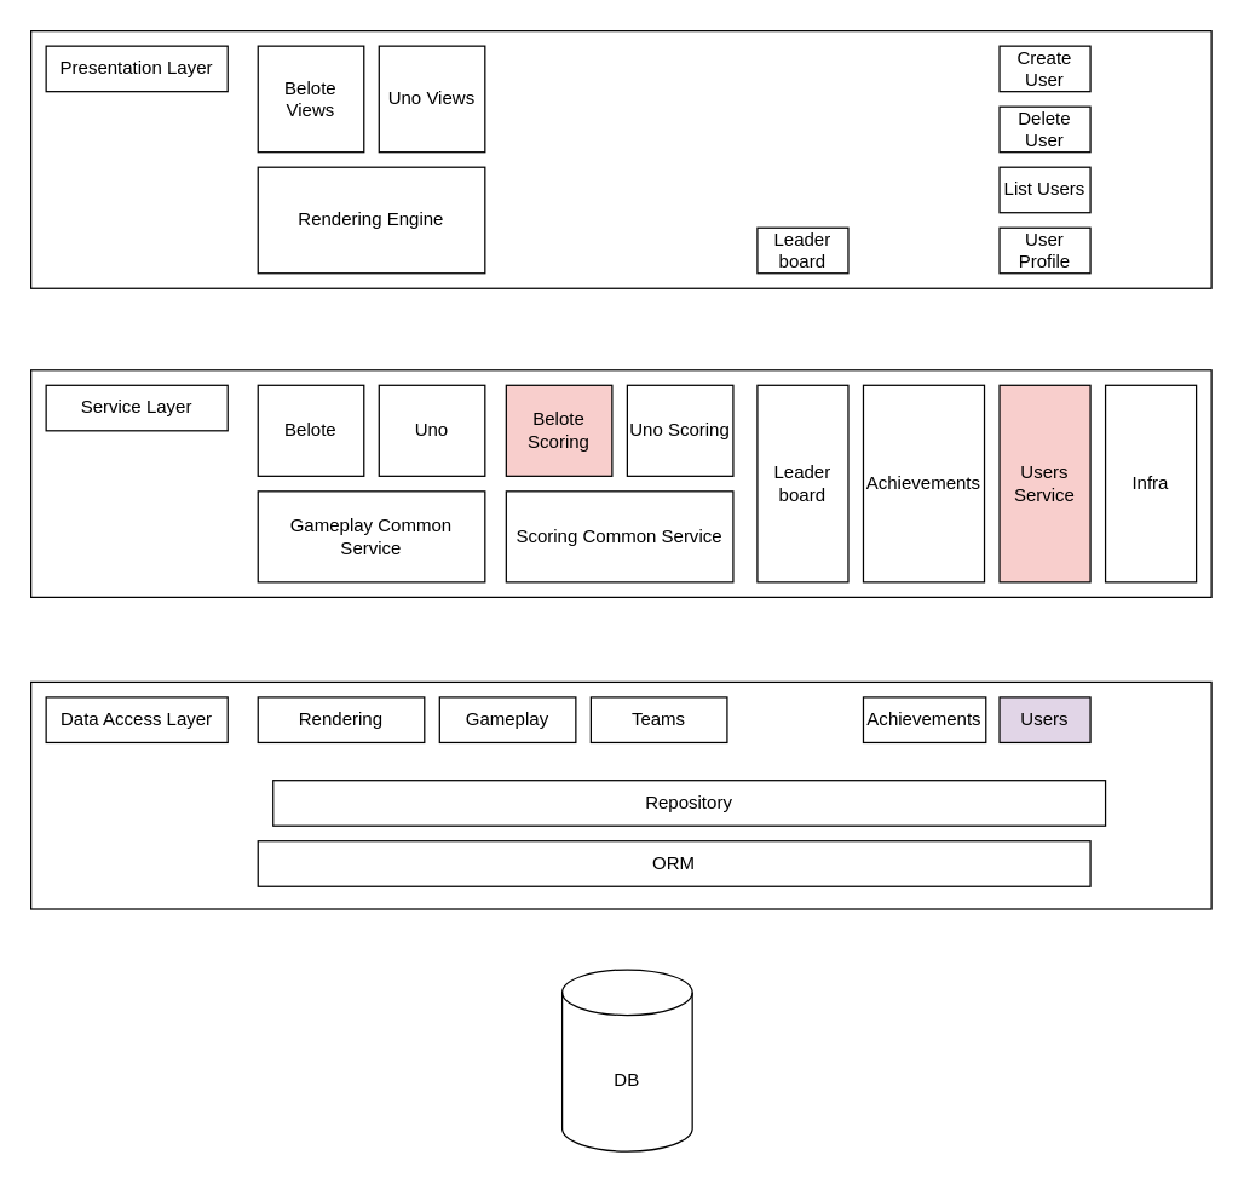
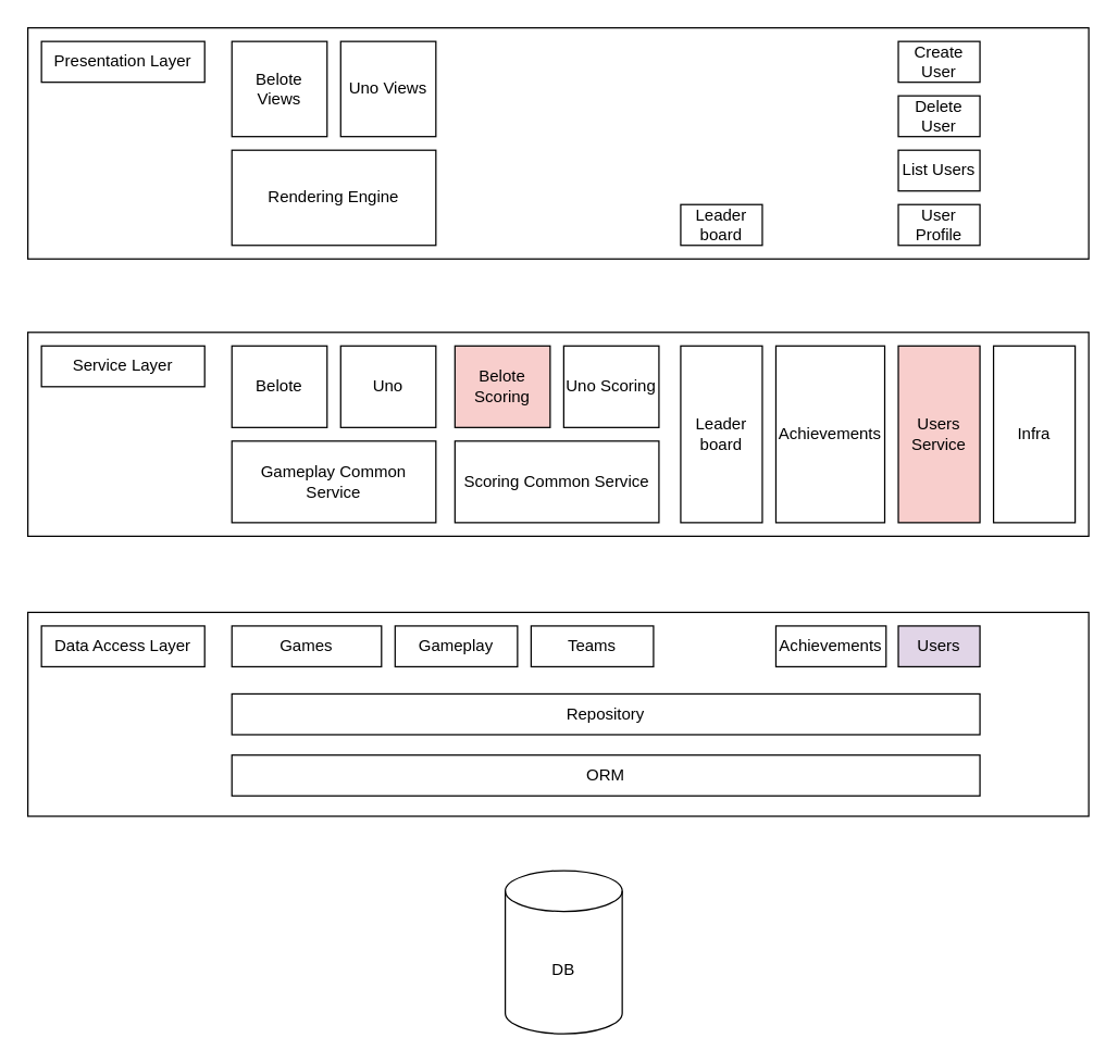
- <mxCell id="24" value="Rendering" style="rounded=0;whiteSpace=wrap;html=1;" vertex="1" parent="1"><mxGeometry x="170" y="460" width="110" height="30" as="geometry" /></mxCell>
+ <mxCell id="24" value="Games" style="rounded=0;whiteSpace=wrap;html=1;" vertex="1" parent="1"><mxGeometry x="170" y="460" width="110" height="30" as="geometry" /></mxCell>
- <mxCell id="27" value="Repository" style="rounded=0;whiteSpace=wrap;html=1;" vertex="1" parent="1"><mxGeometry x="180" y="515" width="550" height="30" as="geometry" /></mxCell>
+ <mxCell id="27" value="Repository" style="rounded=0;whiteSpace=wrap;html=1;" vertex="1" parent="1"><mxGeometry x="170" y="510" width="550" height="30" as="geometry" /></mxCell>
